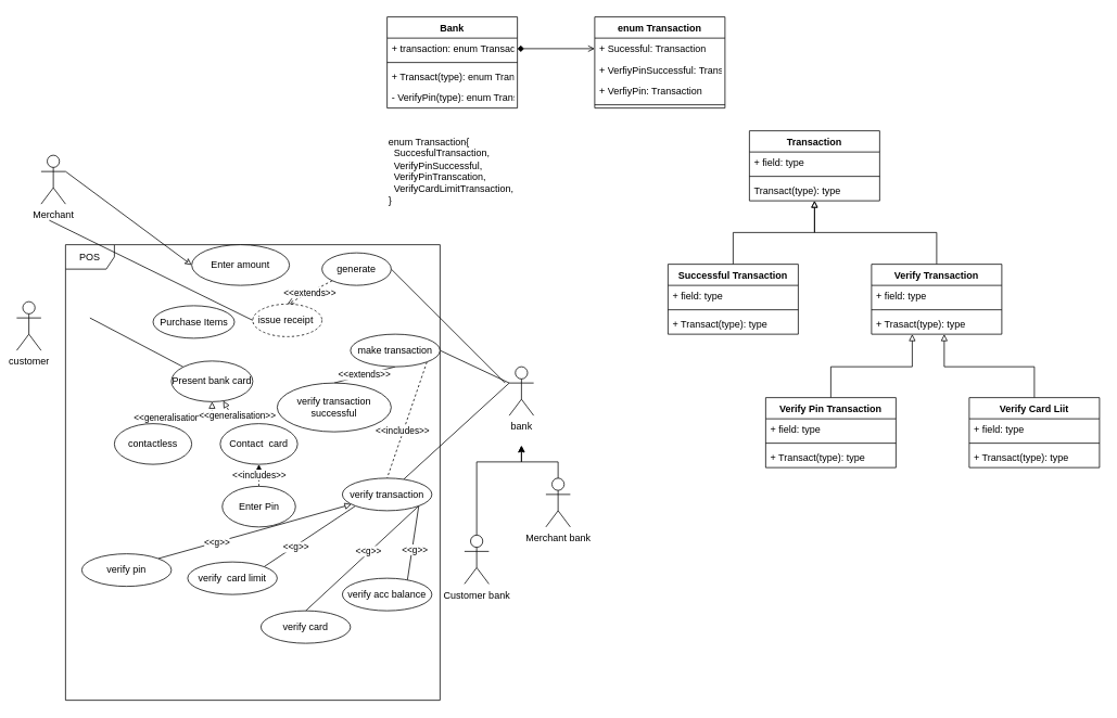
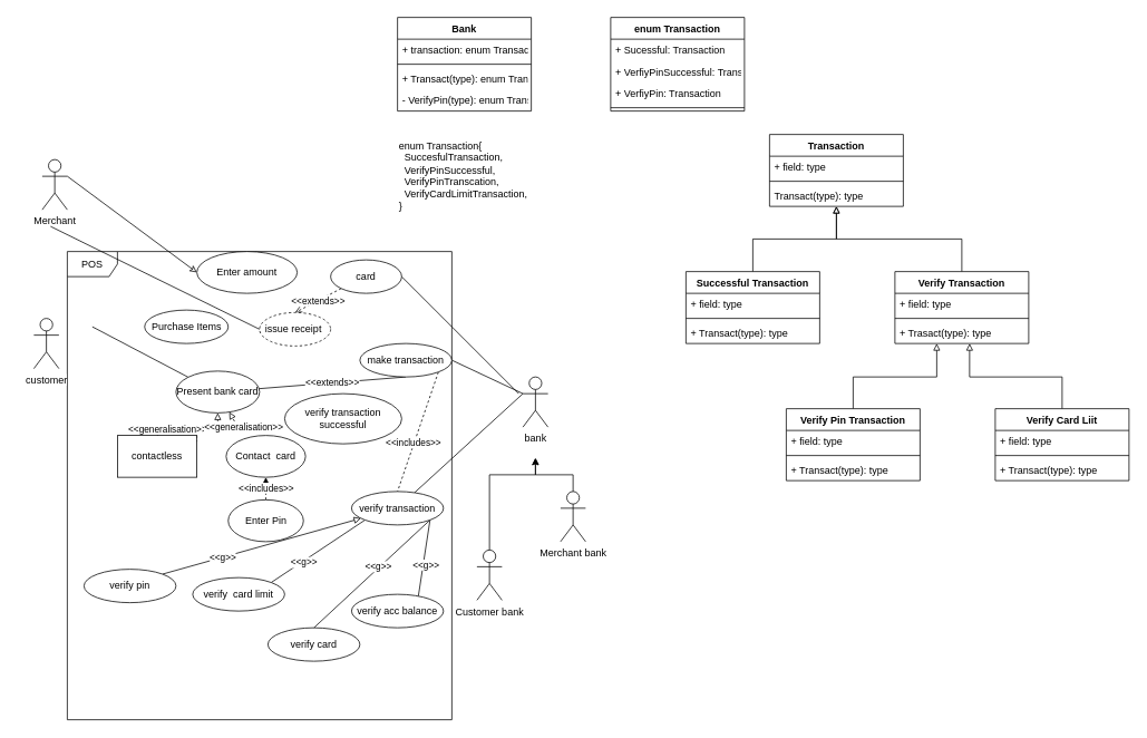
- <mxCell id="81" style="edgeStyle=orthogonalEdgeStyle;rounded=0;orthogonalLoop=1;jettySize=auto;html=1;exitX=0;exitY=0.5;exitDx=0;exitDy=0;startArrow=open;startFill=0;endArrow=diamond;endFill=1;" edge="1" parent="1" source="77" target="72"><mxGeometry relative="1" as="geometry" /></mxCell>
- <mxCell id="43" value="generate" style="ellipse;whiteSpace=wrap;html=1;" parent="1" vertex="1"><mxGeometry x="395" y="310" width="85" height="40" as="geometry" /></mxCell>
+ <mxCell id="43" value="card" style="ellipse;whiteSpace=wrap;html=1;" parent="1" vertex="1"><mxGeometry x="395" y="310" width="85" height="40" as="geometry" /></mxCell>
- <mxCell id="13" value="Purchase Items" style="ellipse;whiteSpace=wrap;html=1;" parent="1" vertex="1"><mxGeometry x="187.5" y="375" width="100" height="40" as="geometry" /></mxCell>
+ <mxCell id="13" value="Purchase Items" style="ellipse;whiteSpace=wrap;html=1;" parent="1" vertex="1"><mxGeometry x="172.5" y="370" width="100" height="40" as="geometry" /></mxCell>
- <mxCell id="3" value="customer" style="shape=umlActor;verticalLabelPosition=bottom;labelBackgroundColor=#ffffff;verticalAlign=top;html=1;" parent="1" vertex="1"><mxGeometry x="20" y="370" width="30" height="60" as="geometry" /></mxCell>
+ <mxCell id="3" value="customer" style="shape=umlActor;verticalLabelPosition=bottom;labelBackgroundColor=#ffffff;verticalAlign=top;html=1;" parent="1" vertex="1"><mxGeometry x="40" y="380" width="30" height="60" as="geometry" /></mxCell>
- <mxCell id="24" value="&amp;lt;&amp;lt;extends&amp;gt;&amp;gt;" style="edgeStyle=none;rounded=0;orthogonalLoop=1;jettySize=auto;html=1;exitX=0.5;exitY=1;exitDx=0;exitDy=0;entryX=0.5;entryY=0;entryDx=0;entryDy=0;endArrow=none;endFill=0;" parent="1" source="27" target="40" edge="1"><mxGeometry relative="1" as="geometry" /></mxCell>
+ <mxCell id="24" value="&amp;lt;&amp;lt;extends&amp;gt;&amp;gt;" style="edgeStyle=none;rounded=0;orthogonalLoop=1;jettySize=auto;html=1;exitX=0.5;exitY=1;exitDx=0;exitDy=0;endArrow=none;endFill=0;" parent="1" source="27" target="15" edge="1"><mxGeometry relative="1" as="geometry" /></mxCell>
- <mxCell id="18" value="contactless" style="ellipse;whiteSpace=wrap;html=1;" parent="1" vertex="1"><mxGeometry x="140" y="520" width="95" height="50" as="geometry" /></mxCell>
+ <mxCell id="18" value="contactless" style="whiteSpace=wrap;html=1;rounded=0;" parent="1" vertex="1"><mxGeometry x="140" y="520" width="95" height="50" as="geometry" /></mxCell>
